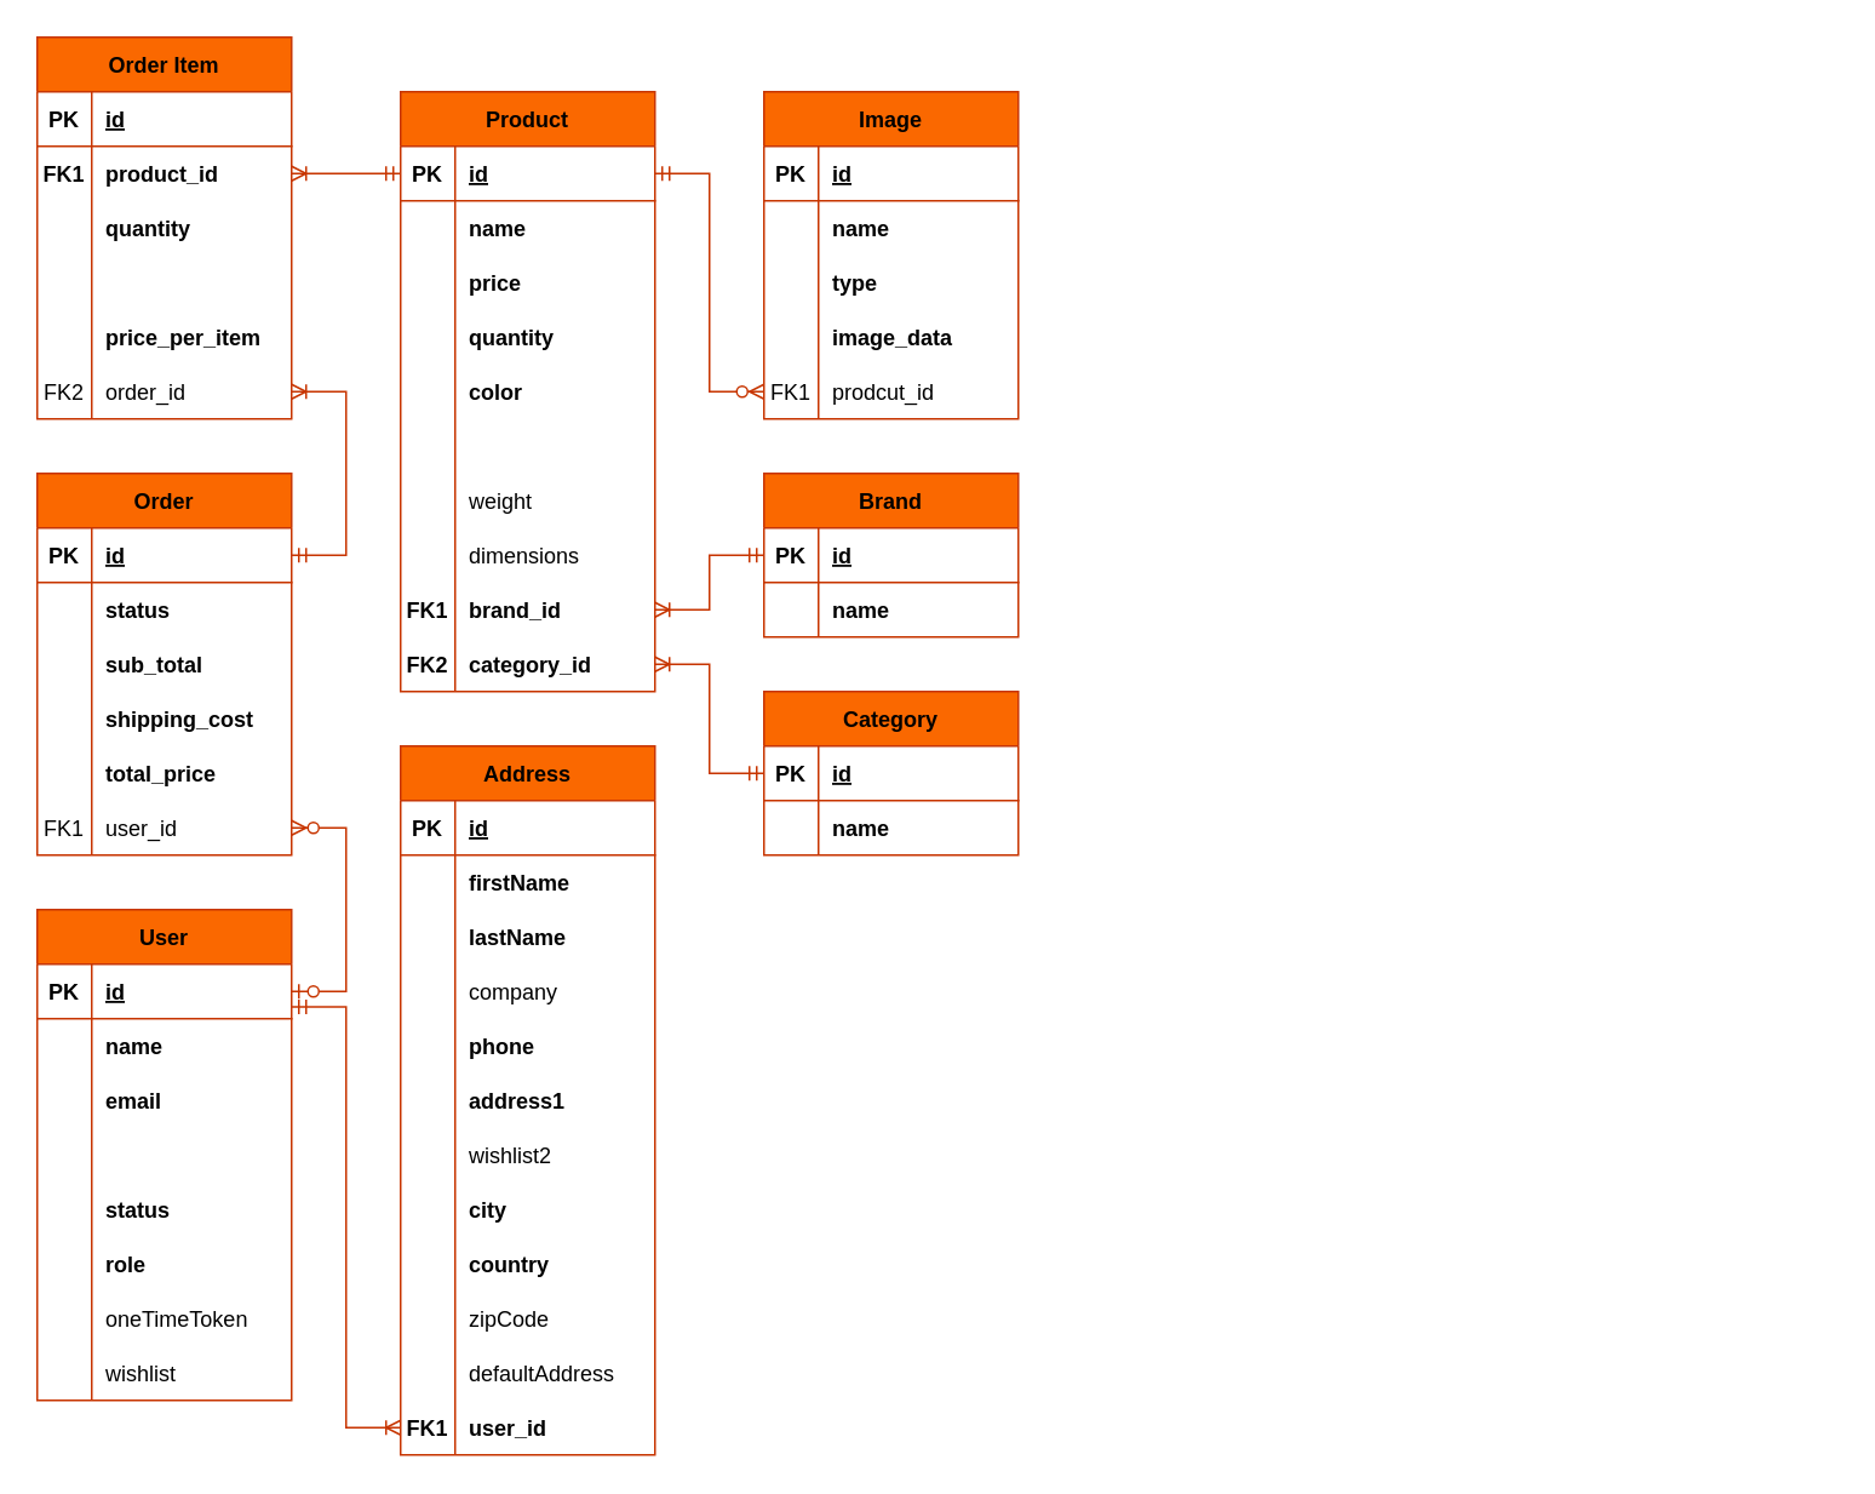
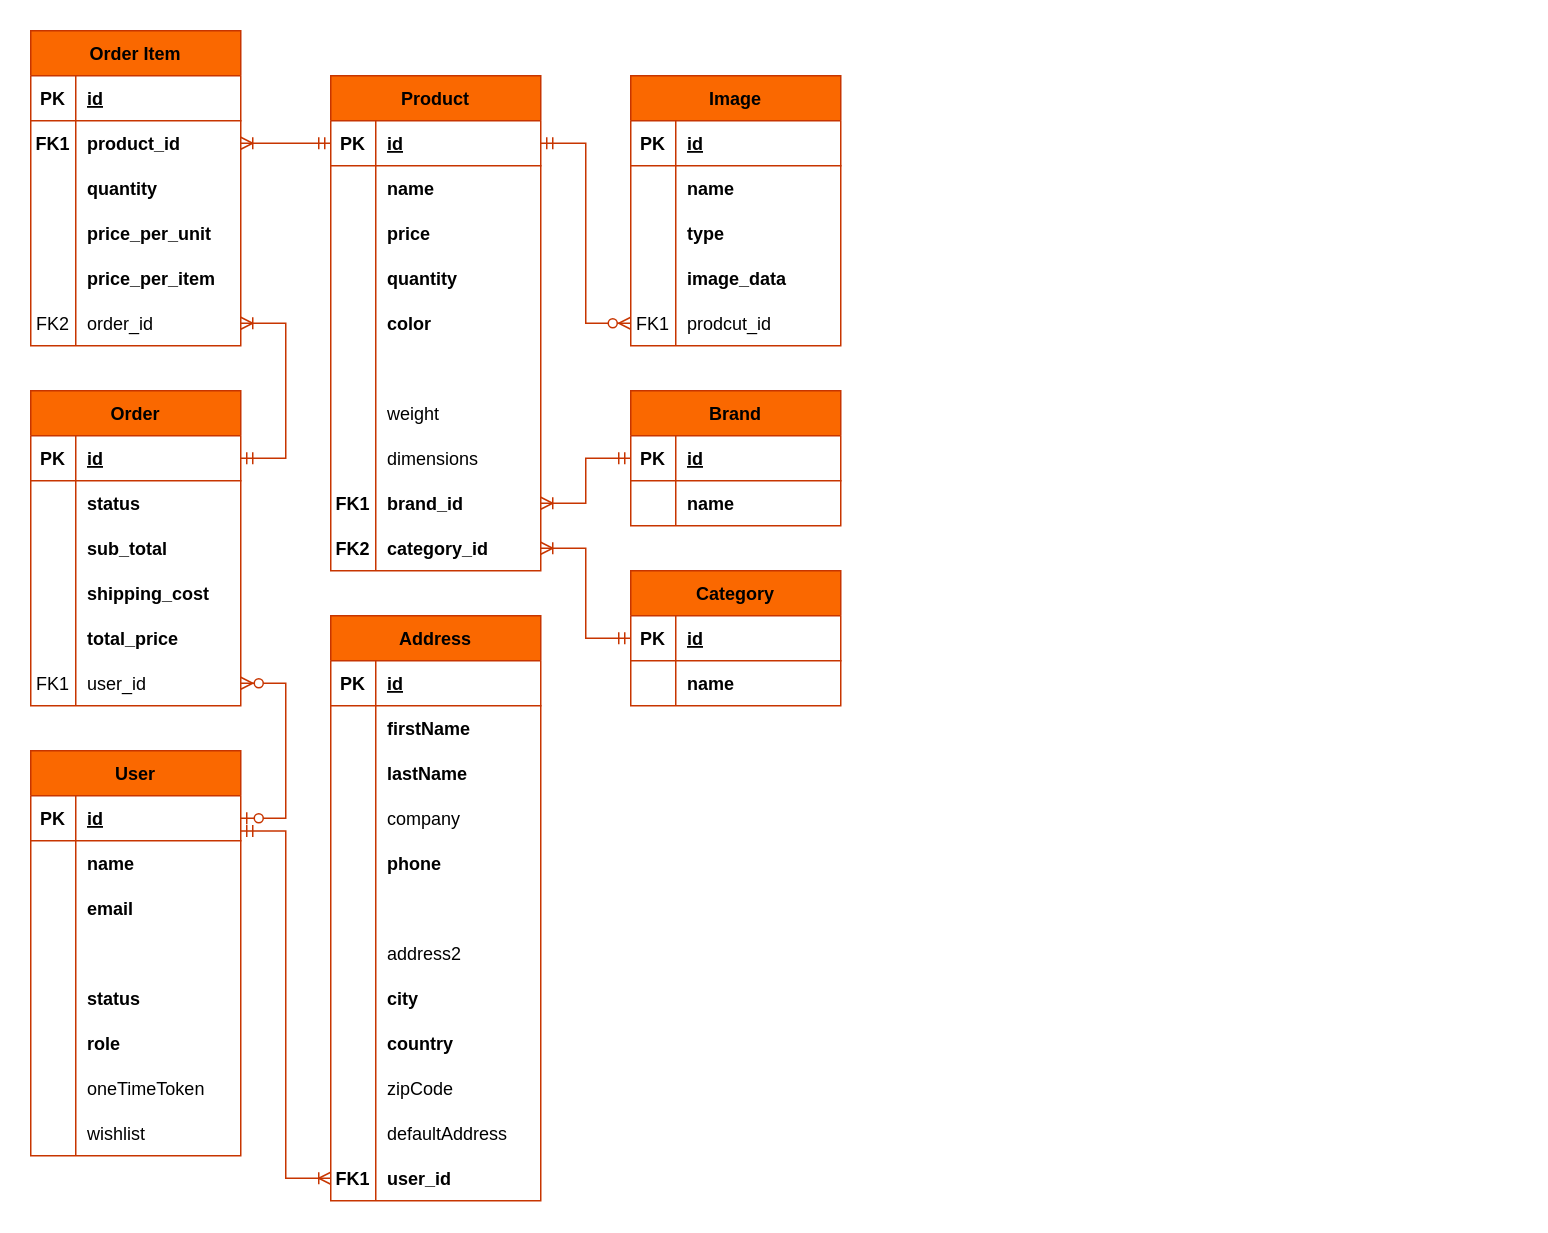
+ <mxCell id="119" value="price_per_unit" style="shape=partialRectangle;overflow=hidden;connectable=0;fillColor=none;top=0;left=0;bottom=0;right=0;align=left;spacingLeft=6;fontStyle=1;fontColor=#000000;strokeColor=#C73500;" parent="117" vertex="1"><mxGeometry x="30" width="110" height="30" as="geometry"><mxRectangle width="110" height="30" as="alternateBounds" /></mxGeometry></mxCell>
- <mxCell id="148" value="address1" style="shape=partialRectangle;overflow=hidden;connectable=0;fillColor=none;top=0;left=0;bottom=0;right=0;align=left;spacingLeft=6;fontStyle=1;fontColor=#000000;strokeColor=#C73500;" parent="146" vertex="1"><mxGeometry x="30" width="110" height="30" as="geometry"><mxRectangle width="110" height="30" as="alternateBounds" /></mxGeometry></mxCell>
- <mxCell id="151" value="wishlist2" style="shape=partialRectangle;overflow=hidden;connectable=0;fillColor=none;top=0;left=0;bottom=0;right=0;align=left;spacingLeft=6;fontColor=#000000;strokeColor=#C73500;" parent="149" vertex="1"><mxGeometry x="30" width="110" height="30" as="geometry"><mxRectangle width="110" height="30" as="alternateBounds" /></mxGeometry></mxCell>
+ <mxCell id="151" value="address2" style="shape=partialRectangle;overflow=hidden;connectable=0;fillColor=none;top=0;left=0;bottom=0;right=0;align=left;spacingLeft=6;fontColor=#000000;strokeColor=#C73500;" parent="149" vertex="1"><mxGeometry x="30" width="110" height="30" as="geometry"><mxRectangle width="110" height="30" as="alternateBounds" /></mxGeometry></mxCell>
